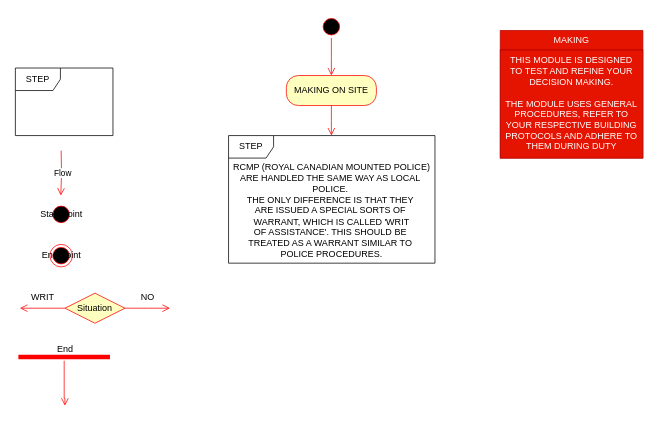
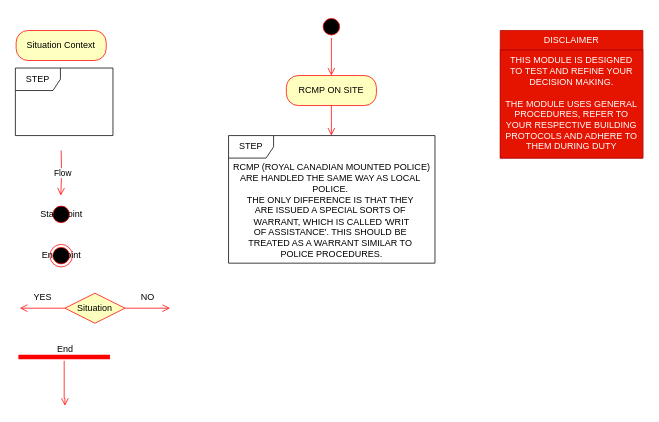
- <mxCell id="11" value="MAKING" style="swimlane;fontStyle=0;childLayout=stackLayout;horizontal=1;startSize=26;fillColor=#e51400;horizontalStack=0;resizeParent=1;resizeParentMax=0;resizeLast=0;collapsible=1;marginBottom=0;whiteSpace=wrap;html=1;fontColor=#ffffff;strokeColor=#B20000;" vertex="1" parent="1"><mxGeometry x="666" y="40" width="190" height="170" as="geometry" /></mxCell>
+ <mxCell id="11" value="DISCLAIMER" style="swimlane;fontStyle=0;childLayout=stackLayout;horizontal=1;startSize=26;fillColor=#e51400;horizontalStack=0;resizeParent=1;resizeParentMax=0;resizeLast=0;collapsible=1;marginBottom=0;whiteSpace=wrap;html=1;fontColor=#ffffff;strokeColor=#B20000;" vertex="1" parent="1"><mxGeometry x="666" y="40" width="190" height="170" as="geometry" /></mxCell>
+ <mxCell id="6" value="Situation Context" style="rounded=1;whiteSpace=wrap;html=1;arcSize=40;fontColor=#000000;fillColor=#ffffc0;strokeColor=#ff0000;" vertex="1" parent="1"><mxGeometry x="21" y="40" width="120" height="40" as="geometry" /></mxCell>
- <mxCell id="4" value="MAKING ON SITE" style="rounded=1;whiteSpace=wrap;html=1;arcSize=40;fontColor=#000000;fillColor=#ffffc0;strokeColor=#ff0000;" vertex="1" parent="1"><mxGeometry x="381" y="100" width="120" height="40" as="geometry" /></mxCell>
+ <mxCell id="4" value="RCMP ON SITE" style="rounded=1;whiteSpace=wrap;html=1;arcSize=40;fontColor=#000000;fillColor=#ffffc0;strokeColor=#ff0000;" vertex="1" parent="1"><mxGeometry x="381" y="100" width="120" height="40" as="geometry" /></mxCell>
- <mxCell id="19" value="WRIT" style="text;html=1;align=center;verticalAlign=middle;resizable=0;points=[];autosize=1;strokeColor=none;fillColor=none;" vertex="1" parent="1"><mxGeometry x="31" y="380" width="50" height="30" as="geometry" /></mxCell>
+ <mxCell id="19" value="YES" style="text;html=1;align=center;verticalAlign=middle;resizable=0;points=[];autosize=1;strokeColor=none;fillColor=none;" vertex="1" parent="1"><mxGeometry x="31" y="380" width="50" height="30" as="geometry" /></mxCell>
